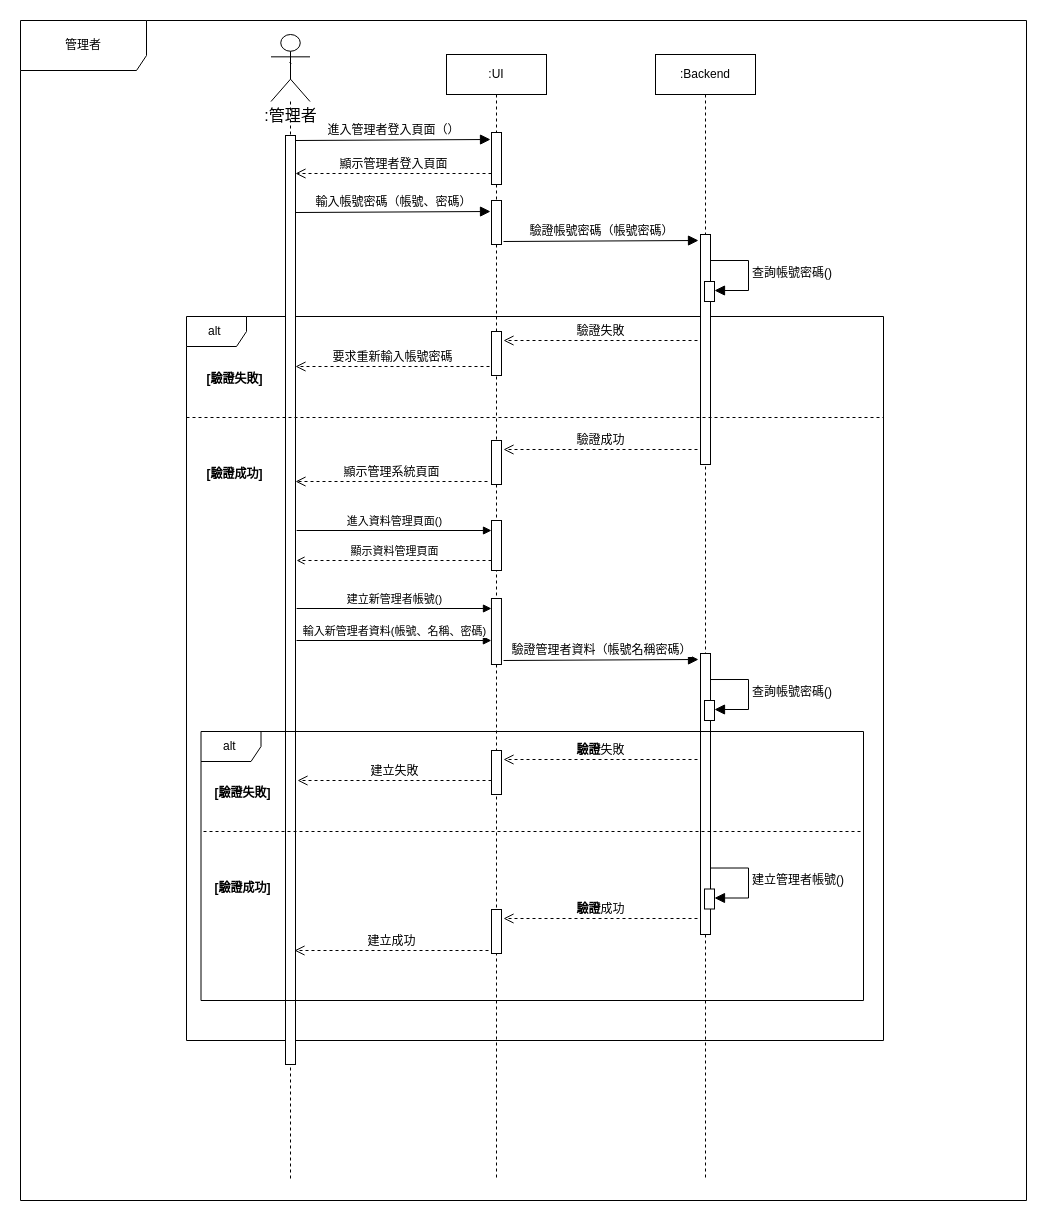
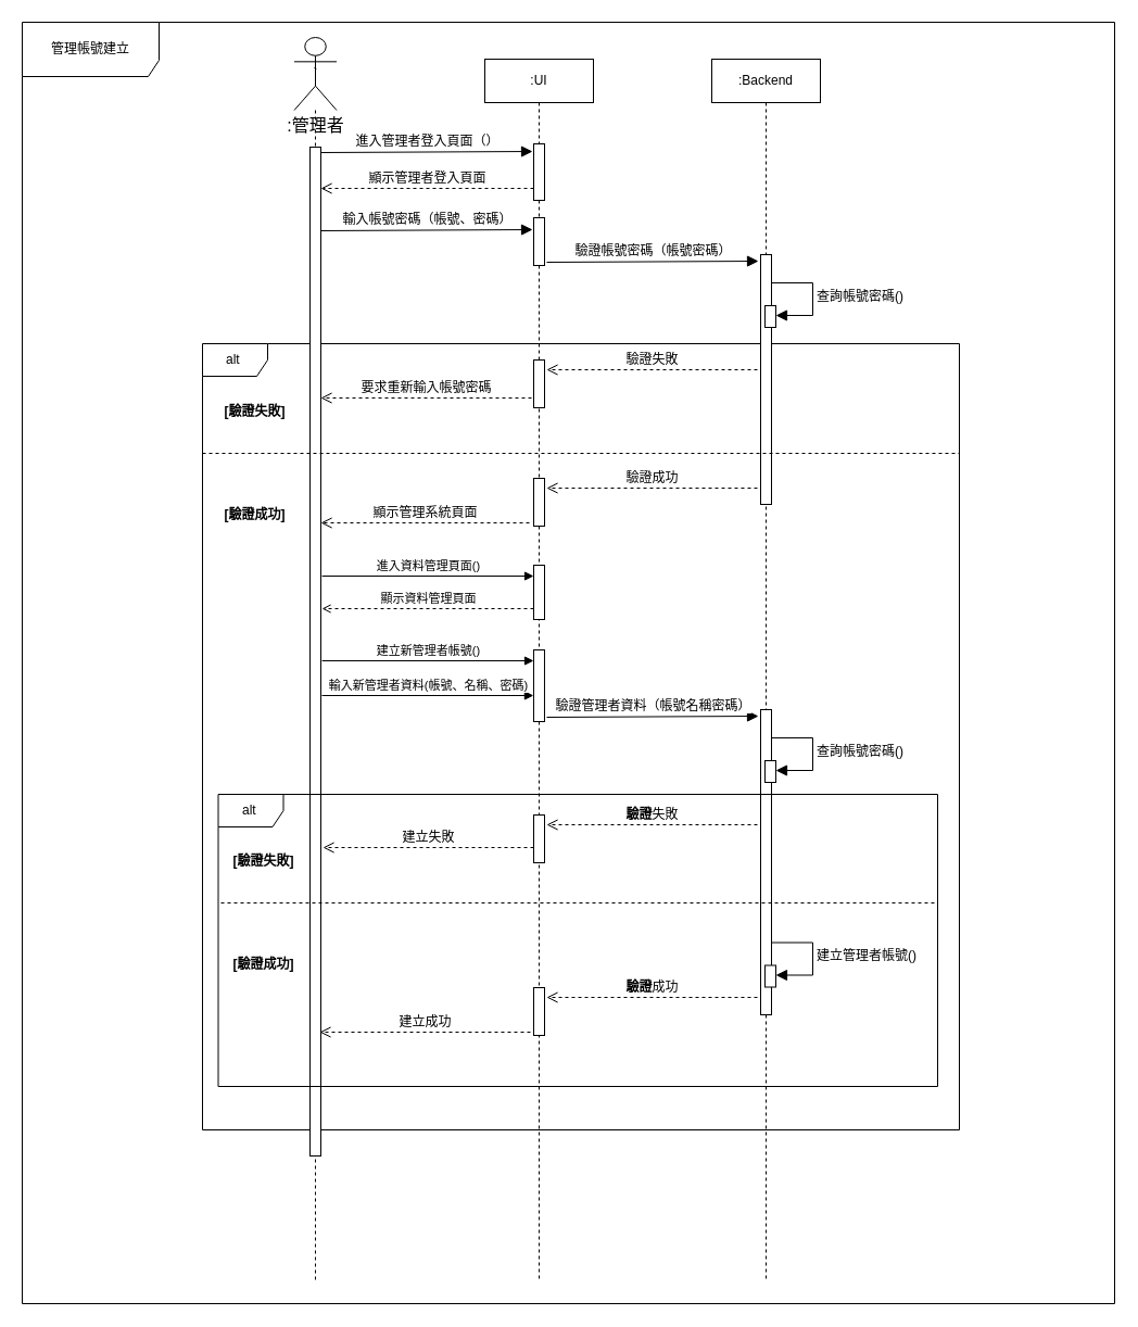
- <mxCell id="48" value="管理者" style="shape=umlFrame;whiteSpace=wrap;html=1;pointerEvents=0;width=126;height=50;" vertex="1" parent="1"><mxGeometry x="20" y="20" width="1006" height="1180" as="geometry" /></mxCell>
+ <mxCell id="48" value="管理帳號建立" style="shape=umlFrame;whiteSpace=wrap;html=1;pointerEvents=0;width=126;height=50;" vertex="1" parent="1"><mxGeometry x="20" y="20" width="1006" height="1180" as="geometry" /></mxCell>
